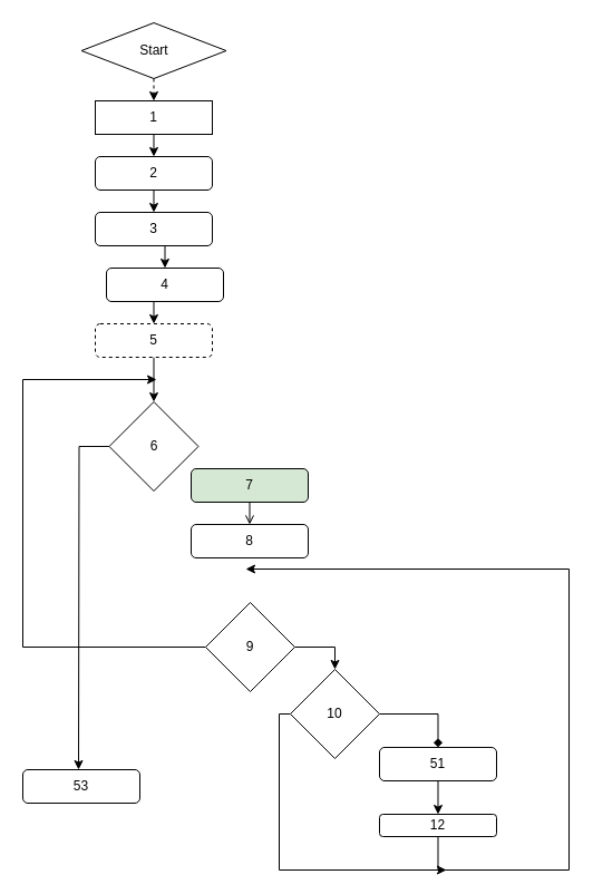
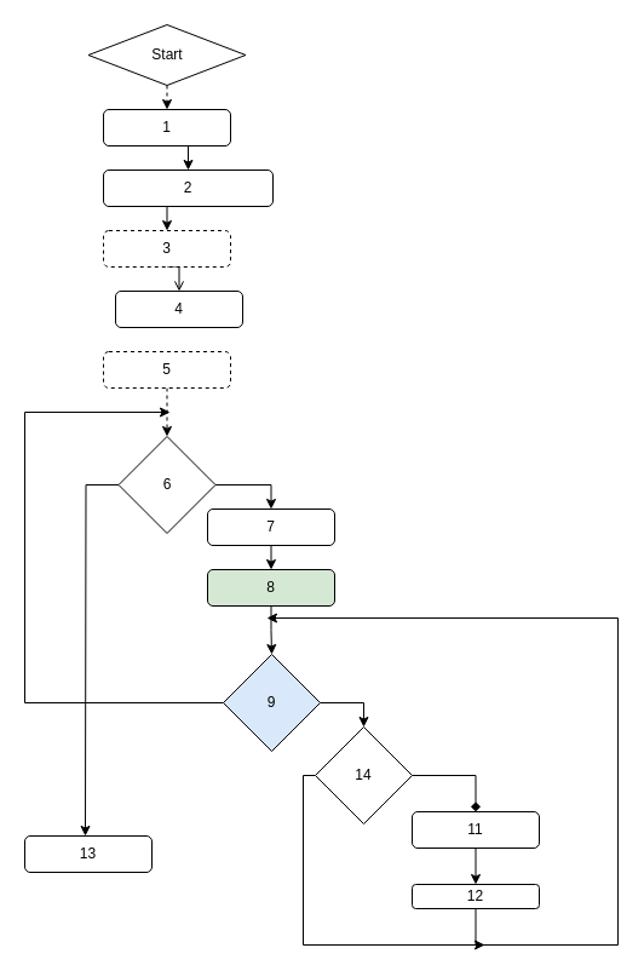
- <mxCell id="5" value="1" style="whiteSpace=wrap;html=1;rounded=0;" vertex="1" parent="1"><mxGeometry x="85" y="90" width="105" height="30" as="geometry" /></mxCell>
+ <mxCell id="5" value="1" style="rounded=1;whiteSpace=wrap;html=1;" vertex="1" parent="1"><mxGeometry x="85" y="90" width="105" height="30" as="geometry" /></mxCell>
- <mxCell id="7" value="2" style="rounded=1;whiteSpace=wrap;html=1;" vertex="1" parent="1"><mxGeometry x="85" y="140" width="105" height="30" as="geometry" /></mxCell>
+ <mxCell id="7" value="2" style="rounded=1;whiteSpace=wrap;html=1;" vertex="1" parent="1"><mxGeometry x="85" y="140" width="140" height="30" as="geometry" /></mxCell>
- <mxCell id="9" value="3" style="rounded=1;whiteSpace=wrap;html=1;" vertex="1" parent="1"><mxGeometry x="85" y="190" width="105" height="30" as="geometry" /></mxCell>
+ <mxCell id="9" value="3" style="rounded=1;whiteSpace=wrap;html=1;dashed=1;" vertex="1" parent="1"><mxGeometry x="85" y="190" width="105" height="30" as="geometry" /></mxCell>
- <mxCell id="8" style="edgeStyle=orthogonalEdgeStyle;rounded=0;orthogonalLoop=1;jettySize=auto;html=1;exitX=0.5;exitY=1;exitDx=0;exitDy=0;entryX=0.5;entryY=0;entryDx=0;entryDy=0;" edge="1" parent="1" source="9" target="11"><mxGeometry relative="1" as="geometry" /></mxCell>
+ <mxCell id="8" style="edgeStyle=orthogonalEdgeStyle;rounded=0;orthogonalLoop=1;jettySize=auto;html=1;exitX=0.5;exitY=1;exitDx=0;exitDy=0;entryX=0.5;entryY=0;entryDx=0;entryDy=0;endArrow=open;" edge="1" parent="1" source="9" target="11"><mxGeometry relative="1" as="geometry" /></mxCell>
- <mxCell id="10" style="edgeStyle=orthogonalEdgeStyle;rounded=0;orthogonalLoop=1;jettySize=auto;html=1;exitX=0.5;exitY=1;exitDx=0;exitDy=0;entryX=0.5;entryY=0;entryDx=0;entryDy=0;" edge="1" parent="1" source="11" target="13"><mxGeometry relative="1" as="geometry" /></mxCell>
- <mxCell id="12" style="edgeStyle=orthogonalEdgeStyle;rounded=0;orthogonalLoop=1;jettySize=auto;html=1;exitX=0.5;exitY=1;exitDx=0;exitDy=0;entryX=0.5;entryY=0;entryDx=0;entryDy=0;" edge="1" parent="1" source="13" target="16"><mxGeometry relative="1" as="geometry" /></mxCell>
+ <mxCell id="12" style="edgeStyle=orthogonalEdgeStyle;rounded=0;orthogonalLoop=1;jettySize=auto;html=1;exitX=0.5;exitY=1;exitDx=0;exitDy=0;entryX=0.5;entryY=0;entryDx=0;entryDy=0;dashed=1;" edge="1" parent="1" source="13" target="16"><mxGeometry relative="1" as="geometry" /></mxCell>
+ <mxCell id="14" style="edgeStyle=orthogonalEdgeStyle;rounded=0;orthogonalLoop=1;jettySize=auto;html=1;exitX=1;exitY=0.5;exitDx=0;exitDy=0;entryX=0.5;entryY=0;entryDx=0;entryDy=0;" edge="1" parent="1" source="16" target="18"><mxGeometry relative="1" as="geometry" /></mxCell>
- <mxCell id="18" value="7" style="rounded=1;whiteSpace=wrap;html=1;fillColor=#d5e8d4;" vertex="1" parent="1"><mxGeometry x="171" y="420" width="105" height="30" as="geometry" /></mxCell>
+ <mxCell id="18" value="7" style="rounded=1;whiteSpace=wrap;html=1;" vertex="1" parent="1"><mxGeometry x="171" y="420" width="105" height="30" as="geometry" /></mxCell>
- <mxCell id="17" style="edgeStyle=orthogonalEdgeStyle;rounded=0;orthogonalLoop=1;jettySize=auto;html=1;exitX=0.5;exitY=1;exitDx=0;exitDy=0;entryX=0.5;entryY=0;entryDx=0;entryDy=0;endArrow=open;" edge="1" parent="1" source="18" target="20"><mxGeometry relative="1" as="geometry" /></mxCell>
+ <mxCell id="17" style="edgeStyle=orthogonalEdgeStyle;rounded=0;orthogonalLoop=1;jettySize=auto;html=1;exitX=0.5;exitY=1;exitDx=0;exitDy=0;entryX=0.5;entryY=0;entryDx=0;entryDy=0;" edge="1" parent="1" source="18" target="20"><mxGeometry relative="1" as="geometry" /></mxCell>
- <mxCell id="20" value="8" style="rounded=1;whiteSpace=wrap;html=1;" vertex="1" parent="1"><mxGeometry x="171" y="470" width="105" height="30" as="geometry" /></mxCell>
+ <mxCell id="20" value="8" style="rounded=1;whiteSpace=wrap;html=1;fillColor=#d5e8d4;" vertex="1" parent="1"><mxGeometry x="171" y="470" width="105" height="30" as="geometry" /></mxCell>
+ <mxCell id="19" style="edgeStyle=orthogonalEdgeStyle;rounded=0;orthogonalLoop=1;jettySize=auto;html=1;exitX=0.5;exitY=1;exitDx=0;exitDy=0;entryX=0.5;entryY=0;entryDx=0;entryDy=0;" edge="1" parent="1" source="20" target="23"><mxGeometry relative="1" as="geometry" /></mxCell>
- <mxCell id="23" value="9" style="rhombus;whiteSpace=wrap;html=1;" vertex="1" parent="1"><mxGeometry x="184" y="540" width="80" height="80" as="geometry" /></mxCell>
+ <mxCell id="23" value="9" style="rhombus;whiteSpace=wrap;html=1;fillColor=#dae8fc;" vertex="1" parent="1"><mxGeometry x="184" y="540" width="80" height="80" as="geometry" /></mxCell>
- <mxCell id="26" value="10" style="rhombus;whiteSpace=wrap;html=1;" vertex="1" parent="1"><mxGeometry x="260" y="600" width="80" height="80" as="geometry" /></mxCell>
+ <mxCell id="26" value="14" style="rhombus;whiteSpace=wrap;html=1;" vertex="1" parent="1"><mxGeometry x="260" y="600" width="80" height="80" as="geometry" /></mxCell>
- <mxCell id="28" value="51" style="rounded=1;whiteSpace=wrap;html=1;" vertex="1" parent="1"><mxGeometry x="340" y="670" width="105" height="30" as="geometry" /></mxCell>
+ <mxCell id="28" value="11" style="rounded=1;whiteSpace=wrap;html=1;" vertex="1" parent="1"><mxGeometry x="340" y="670" width="105" height="30" as="geometry" /></mxCell>
- <mxCell id="31" value="53" style="rounded=1;whiteSpace=wrap;html=1;" vertex="1" parent="1"><mxGeometry x="20" y="690" width="105" height="30" as="geometry" /></mxCell>
+ <mxCell id="31" value="13" style="rounded=1;whiteSpace=wrap;html=1;" vertex="1" parent="1"><mxGeometry x="20" y="690" width="105" height="30" as="geometry" /></mxCell>
